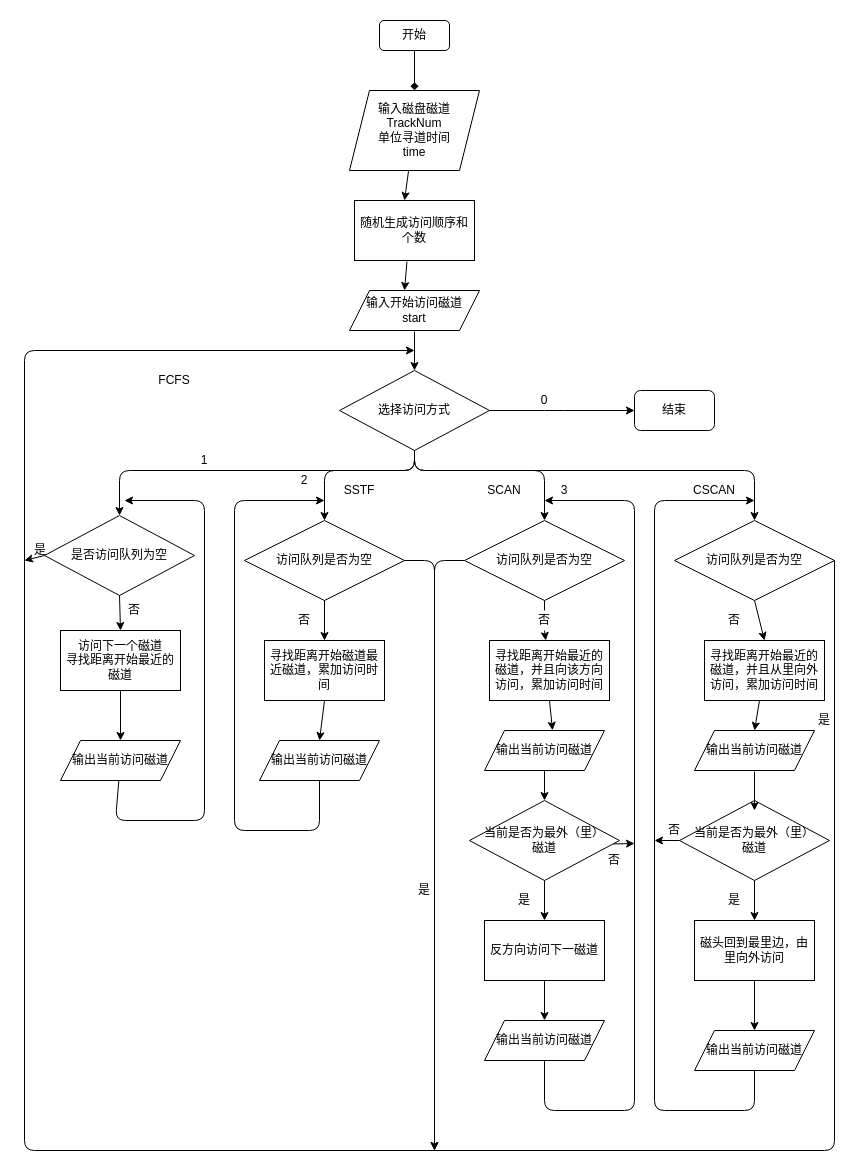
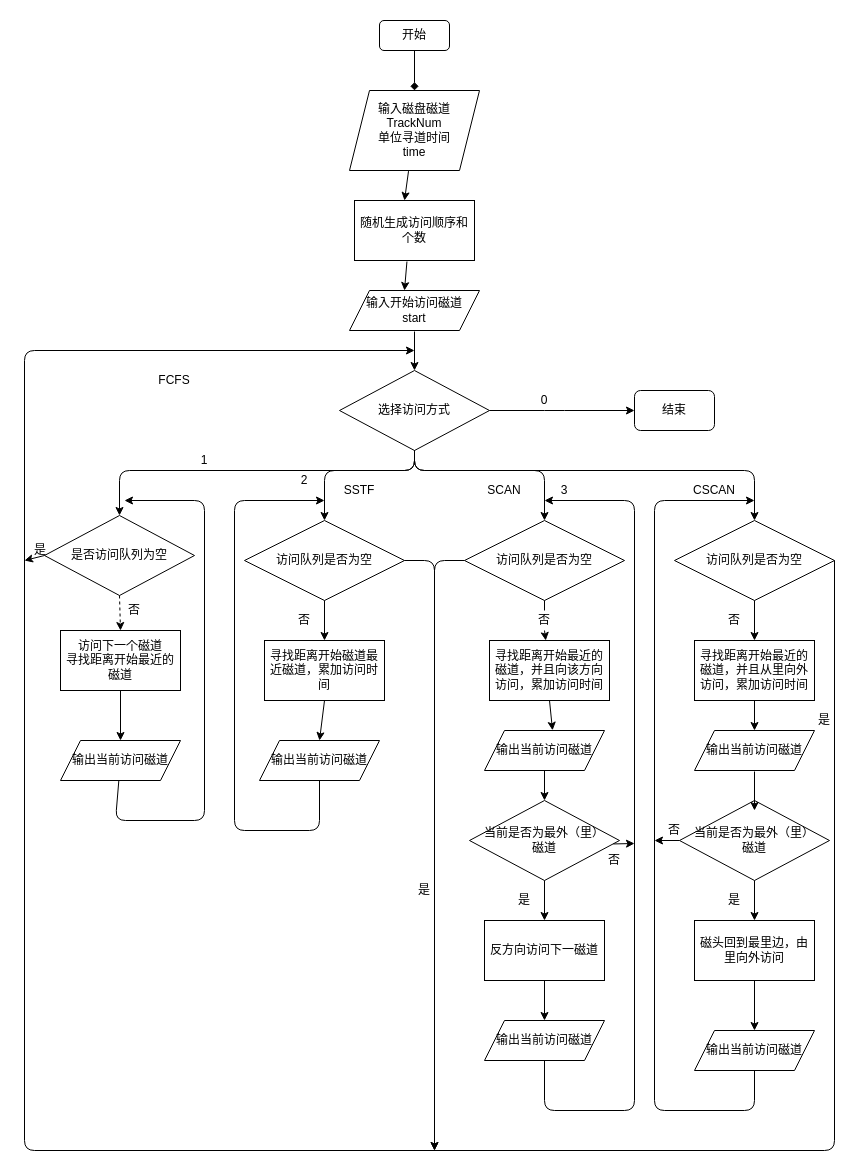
- <mxCell id="53" value="" style="endArrow=classic;html=1;exitX=0.5;exitY=1;exitDx=0;exitDy=0;entryX=0.5;entryY=0;entryDx=0;entryDy=0;" edge="1" parent="1" source="8" target="13"><mxGeometry width="50" height="50" relative="1" as="geometry"><mxPoint x="334" y="610" as="sourcePoint" /><mxPoint x="334" y="650" as="targetPoint" /></mxGeometry></mxCell>
+ <mxCell id="53" value="" style="endArrow=classic;html=1;exitX=0.5;exitY=1;exitDx=0;exitDy=0;entryX=0.5;entryY=0;entryDx=0;entryDy=0;dashed=1;" edge="1" parent="1" source="8" target="13"><mxGeometry width="50" height="50" relative="1" as="geometry"><mxPoint x="334" y="610" as="sourcePoint" /><mxPoint x="334" y="650" as="targetPoint" /></mxGeometry></mxCell>
- <mxCell id="33" value="寻找距离开始最近的磁道，并且从里向外访问，累加访问时间" style="whiteSpace=wrap;html=1;" vertex="1" parent="1"><mxGeometry x="704" y="640" width="120" height="60" as="geometry" /></mxCell>
+ <mxCell id="33" value="寻找距离开始最近的磁道，并且从里向外访问，累加访问时间" style="whiteSpace=wrap;html=1;" vertex="1" parent="1"><mxGeometry x="694" y="640" width="120" height="60" as="geometry" /></mxCell>
